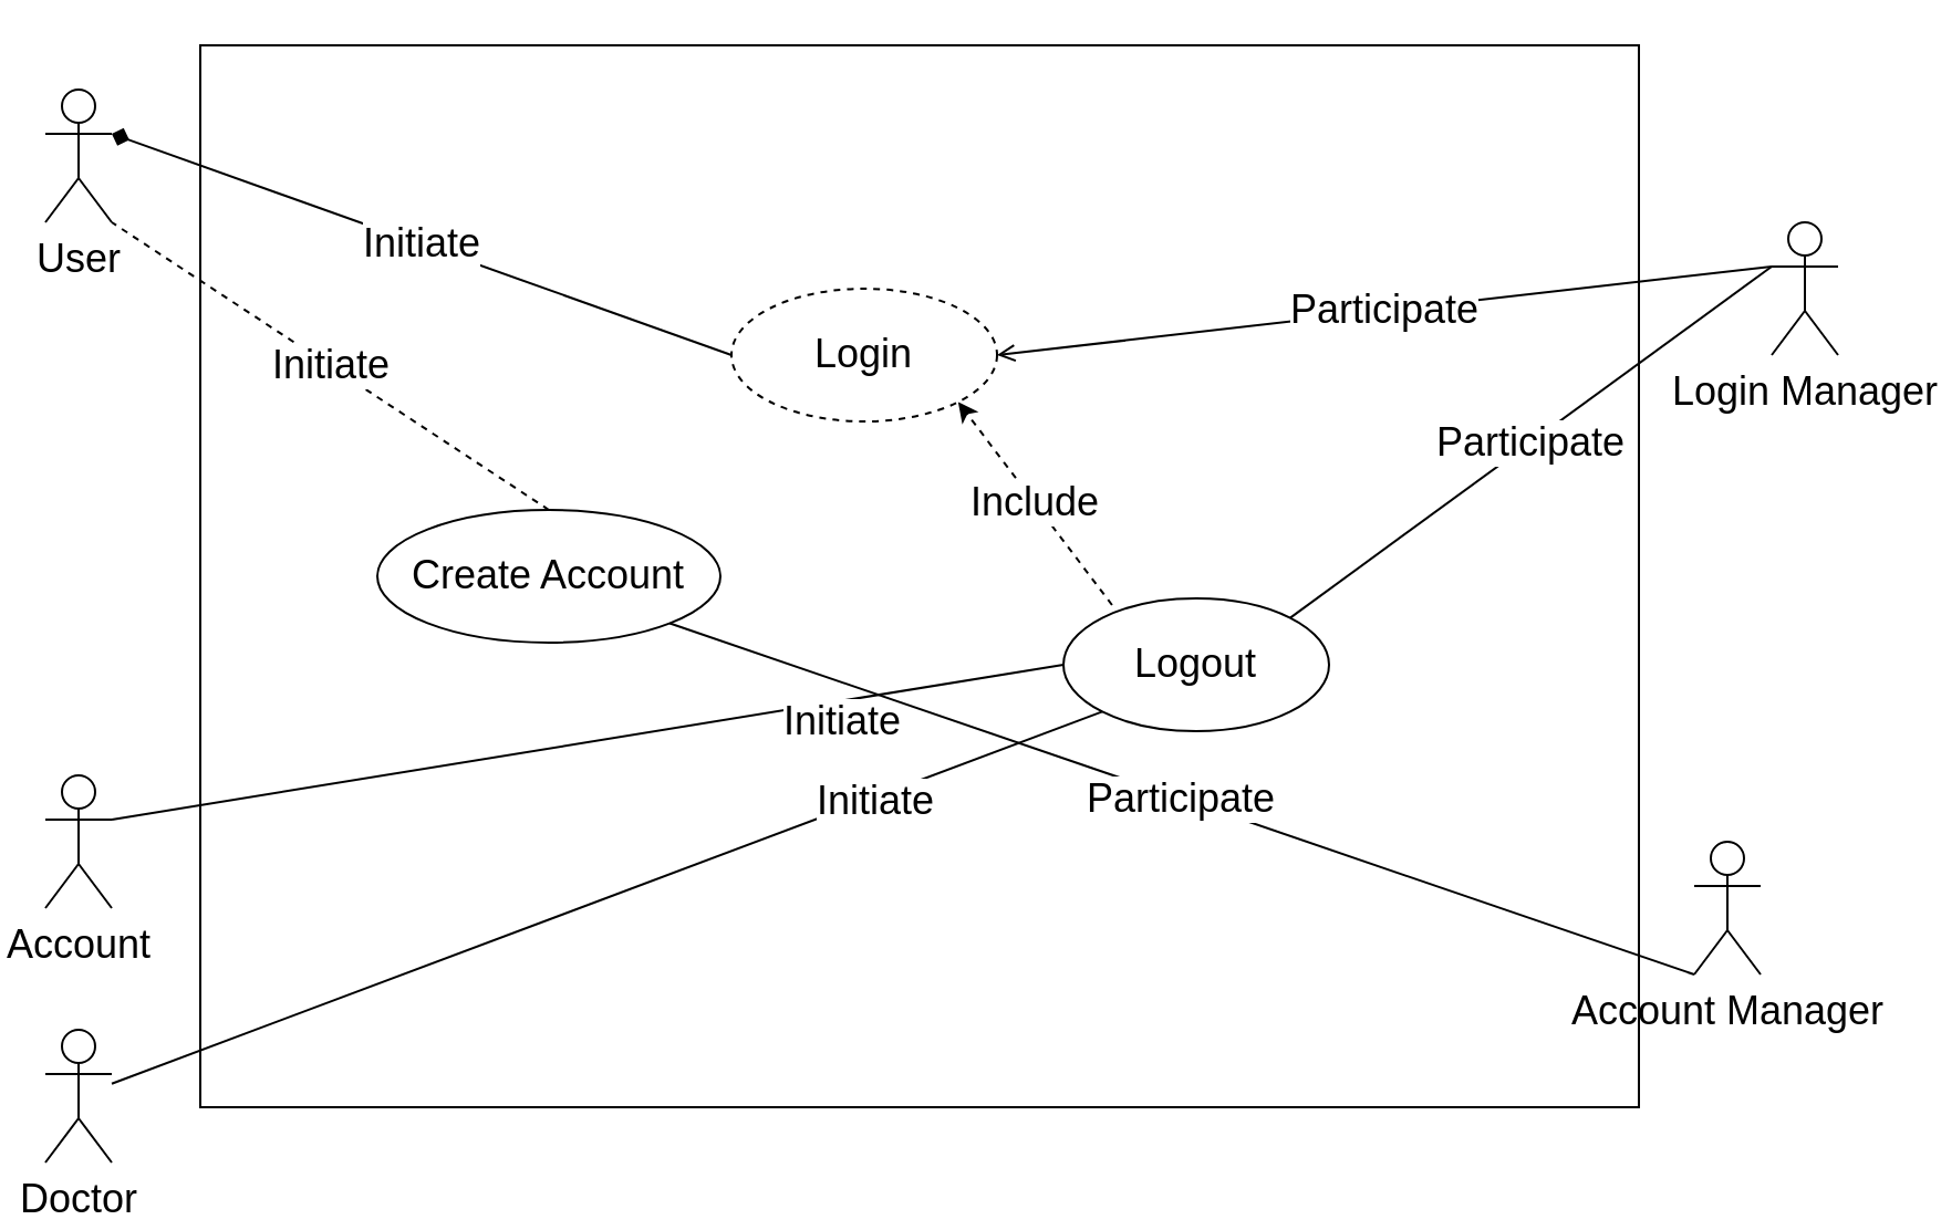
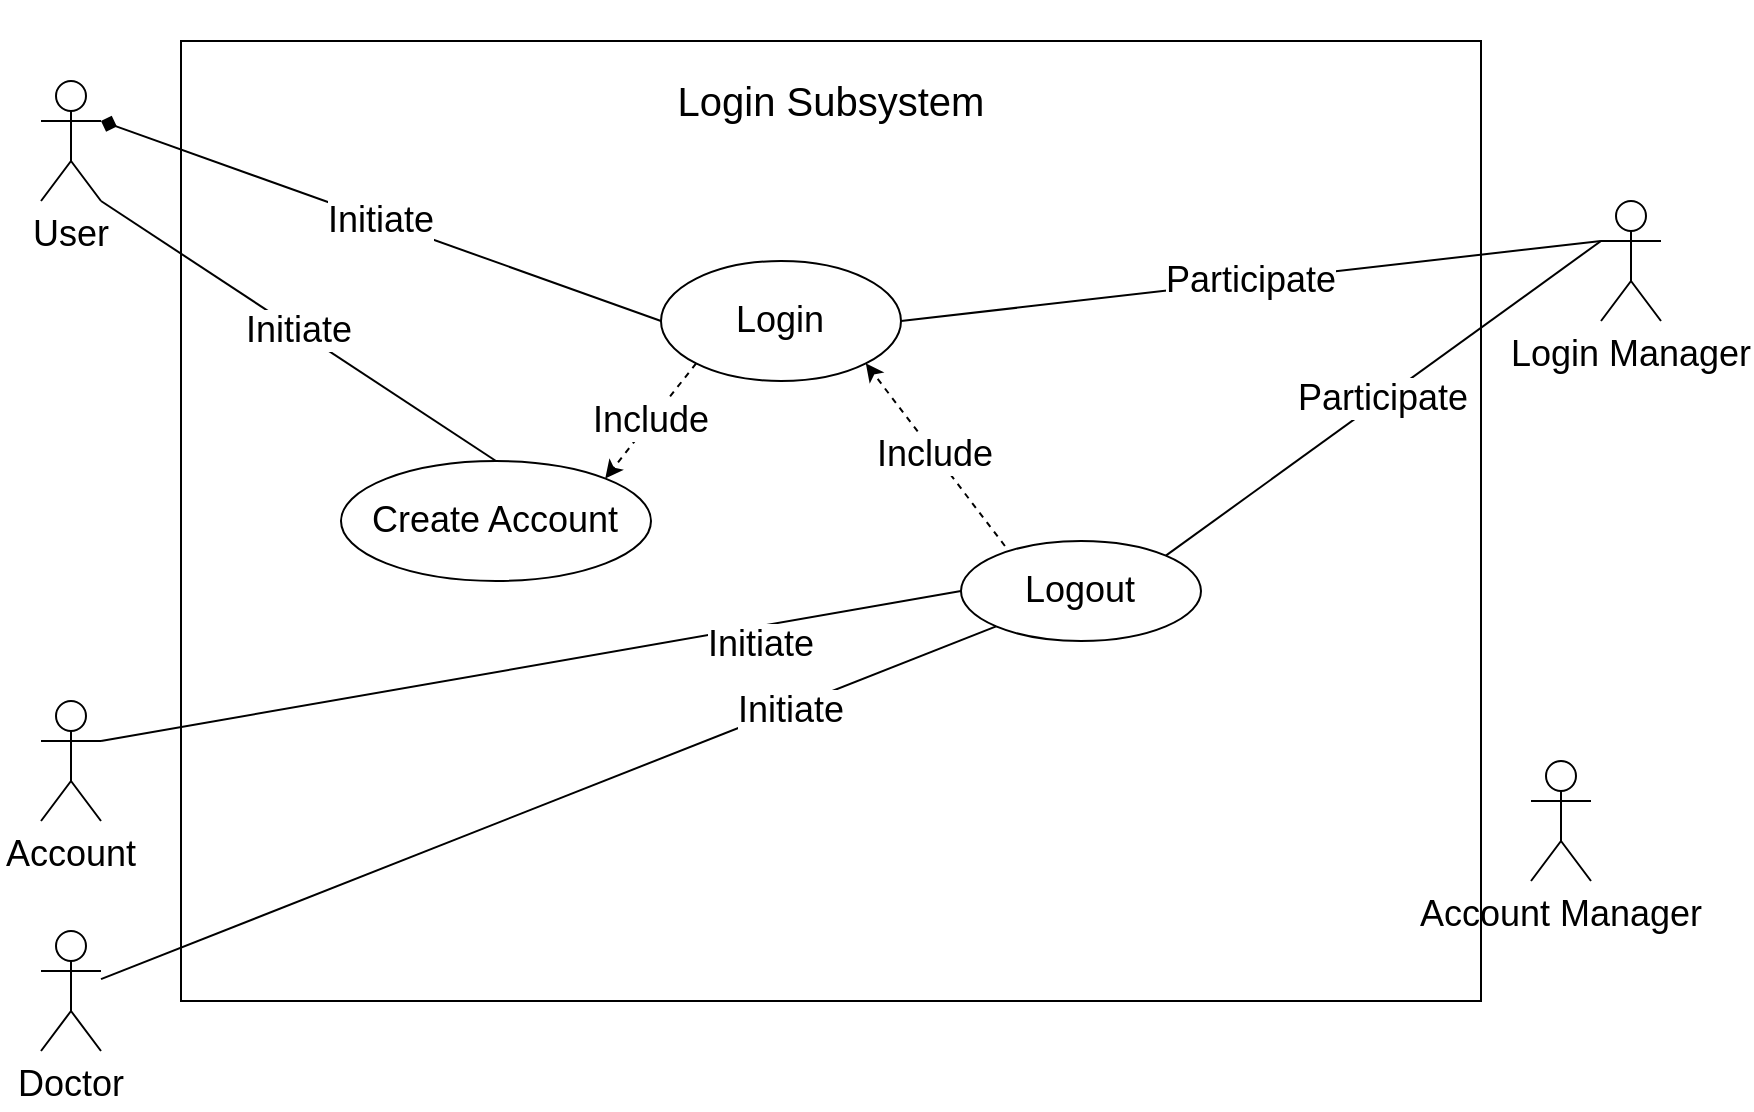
+ <mxCell id="22" value="Login Subsystem" style="text;html=1;strokeColor=none;fillColor=none;align=center;verticalAlign=middle;whiteSpace=wrap;rounded=0;fontSize=20;" parent="1" vertex="1"><mxGeometry x="327.5" y="40" width="175" height="20" as="geometry" /></mxCell>
- <mxCell id="15" value="Initiate" style="endArrow=none;html=1;fontSize=18;entryX=1;entryY=1;entryDx=0;entryDy=0;entryPerimeter=0;exitX=0.5;exitY=0;exitDx=0;exitDy=0;dashed=1;" parent="1" source="7" target="3" edge="1"><mxGeometry width="50" height="50" relative="1" as="geometry"><mxPoint x="330" y="280" as="sourcePoint" /><mxPoint x="380" y="230" as="targetPoint" /></mxGeometry></mxCell>
+ <mxCell id="15" value="Initiate" style="endArrow=none;html=1;fontSize=18;entryX=1;entryY=1;entryDx=0;entryDy=0;entryPerimeter=0;exitX=0.5;exitY=0;exitDx=0;exitDy=0;" parent="1" source="7" target="3" edge="1"><mxGeometry width="50" height="50" relative="1" as="geometry"><mxPoint x="330" y="280" as="sourcePoint" /><mxPoint x="380" y="230" as="targetPoint" /></mxGeometry></mxCell>
- <mxCell id="19" value="Participate" style="endArrow=open;html=1;fontSize=18;entryX=1;entryY=0.5;entryDx=0;entryDy=0;exitX=0;exitY=0.333;exitDx=0;exitDy=0;exitPerimeter=0;" parent="1" source="13" target="6" edge="1"><mxGeometry width="50" height="50" relative="1" as="geometry"><mxPoint x="340" y="170" as="sourcePoint" /><mxPoint x="60" y="70" as="targetPoint" /></mxGeometry></mxCell>
+ <mxCell id="19" value="Participate" style="endArrow=none;html=1;fontSize=18;entryX=1;entryY=0.5;entryDx=0;entryDy=0;exitX=0;exitY=0.333;exitDx=0;exitDy=0;exitPerimeter=0;" parent="1" source="13" target="6" edge="1"><mxGeometry width="50" height="50" relative="1" as="geometry"><mxPoint x="340" y="170" as="sourcePoint" /><mxPoint x="60" y="70" as="targetPoint" /></mxGeometry></mxCell>
- <mxCell id="6" value="Login" style="ellipse;whiteSpace=wrap;html=1;fontSize=18;dashed=1;" parent="1" vertex="1"><mxGeometry x="330" y="130" width="120" height="60" as="geometry" /></mxCell>
+ <mxCell id="6" value="Login" style="ellipse;whiteSpace=wrap;html=1;fontSize=18;" parent="1" vertex="1"><mxGeometry x="330" y="130" width="120" height="60" as="geometry" /></mxCell>
+ <mxCell id="17" value="Include" style="endArrow=classic;html=1;fontSize=18;entryX=1;entryY=0;entryDx=0;entryDy=0;exitX=0;exitY=1;exitDx=0;exitDy=0;dashed=1;" parent="1" source="6" target="7" edge="1"><mxGeometry width="50" height="50" relative="1" as="geometry"><mxPoint x="330" y="280" as="sourcePoint" /><mxPoint x="380" y="230" as="targetPoint" /></mxGeometry></mxCell>
- <mxCell id="8" value="Logout" style="ellipse;whiteSpace=wrap;html=1;fontSize=18;" parent="1" vertex="1"><mxGeometry x="480" y="270" width="120" height="60" as="geometry" /></mxCell>
+ <mxCell id="8" value="Logout" style="ellipse;whiteSpace=wrap;html=1;fontSize=18;" parent="1" vertex="1"><mxGeometry x="480" y="270" width="120" height="50" as="geometry" /></mxCell>
- <mxCell id="21" value="Participate" style="endArrow=none;html=1;fontSize=18;entryX=1;entryY=1;entryDx=0;entryDy=0;exitX=0;exitY=1;exitDx=0;exitDy=0;exitPerimeter=0;" parent="1" source="14" target="7" edge="1"><mxGeometry width="50" height="50" relative="1" as="geometry"><mxPoint x="790" y="130" as="sourcePoint" /><mxPoint x="592.426" y="288.787" as="targetPoint" /></mxGeometry></mxCell>
